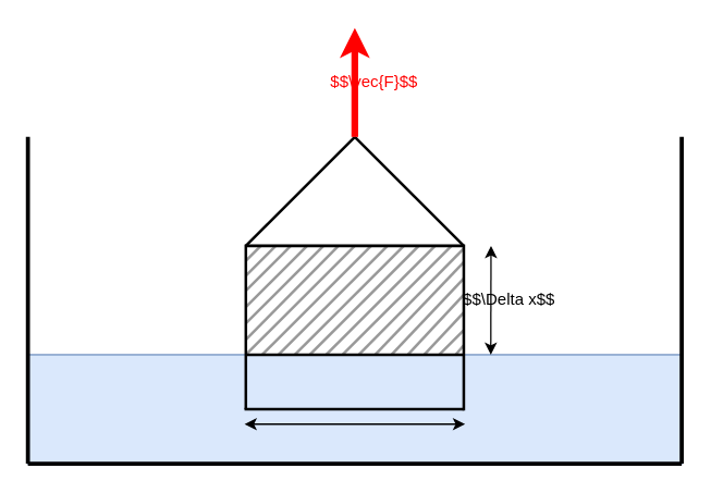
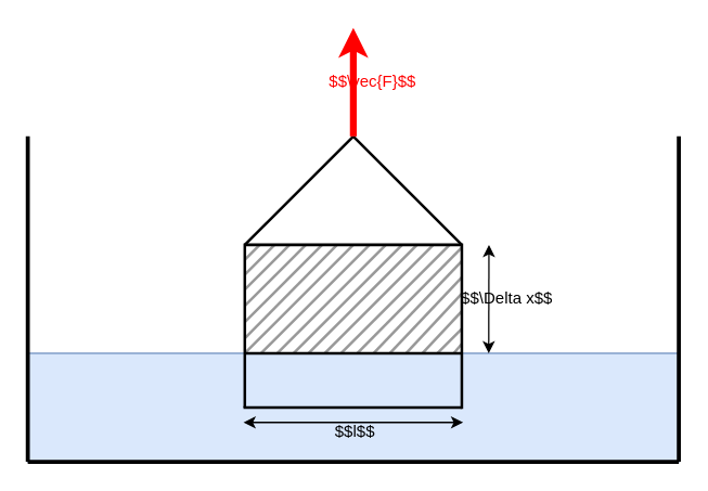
+ <mxCell id="34" value="$$l$$" style="text;html=1;resizable=0;autosize=1;align=center;verticalAlign=middle;points=[];fillColor=none;strokeColor=none;rounded=0;" vertex="1" parent="1"><mxGeometry x="241" y="308" width="40" height="20" as="geometry" /></mxCell>
